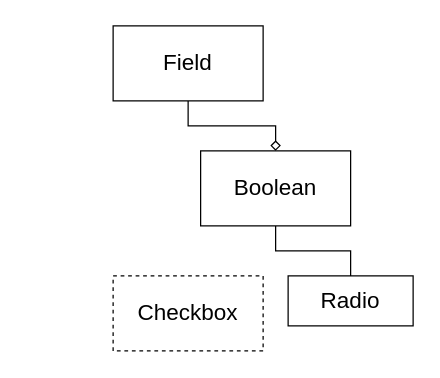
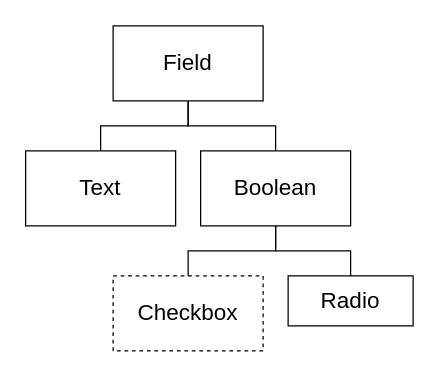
+ <mxCell id="8" style="edgeStyle=orthogonalEdgeStyle;rounded=0;orthogonalLoop=1;jettySize=auto;html=1;exitX=0.5;exitY=1;exitDx=0;exitDy=0;entryX=0.5;entryY=0;entryDx=0;entryDy=0;endArrow=none;endFill=0;" edge="1" parent="1" source="10" target="4"><mxGeometry relative="1" as="geometry" /></mxCell>
- <mxCell id="9" style="edgeStyle=orthogonalEdgeStyle;rounded=0;orthogonalLoop=1;jettySize=auto;html=1;exitX=0.5;exitY=1;exitDx=0;exitDy=0;entryX=0.5;entryY=0;entryDx=0;entryDy=0;endArrow=diamond;endFill=0;" edge="1" parent="1" source="10" target="7"><mxGeometry relative="1" as="geometry" /></mxCell>
+ <mxCell id="9" style="edgeStyle=orthogonalEdgeStyle;rounded=0;orthogonalLoop=1;jettySize=auto;html=1;exitX=0.5;exitY=1;exitDx=0;exitDy=0;entryX=0.5;entryY=0;entryDx=0;entryDy=0;endArrow=none;endFill=0;" edge="1" parent="1" source="10" target="7"><mxGeometry relative="1" as="geometry" /></mxCell>
+ <mxCell id="4" value="&lt;font style=&quot;font-size: 18px;&quot;&gt;Text&lt;br&gt;&lt;/font&gt;" style="rounded=0;whiteSpace=wrap;html=1;" vertex="1" parent="1"><mxGeometry x="20" y="120" width="120" height="60" as="geometry" /></mxCell>
+ <mxCell id="5" style="edgeStyle=orthogonalEdgeStyle;rounded=0;orthogonalLoop=1;jettySize=auto;html=1;exitX=0.5;exitY=1;exitDx=0;exitDy=0;entryX=0.5;entryY=0;entryDx=0;entryDy=0;endArrow=none;endFill=0;" edge="1" parent="1" source="7" target="2"><mxGeometry relative="1" as="geometry" /></mxCell>
